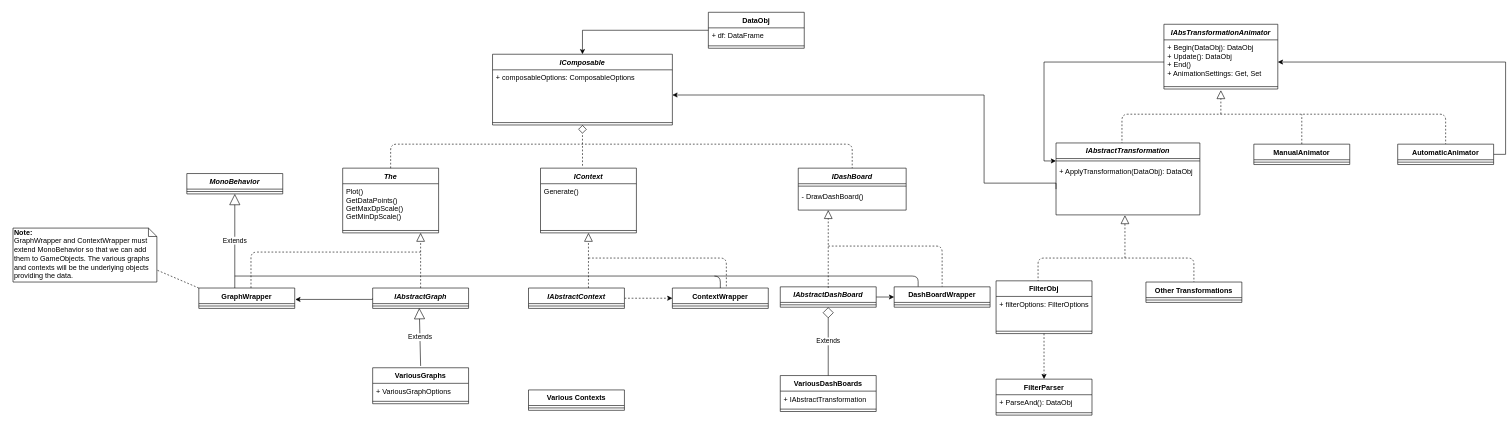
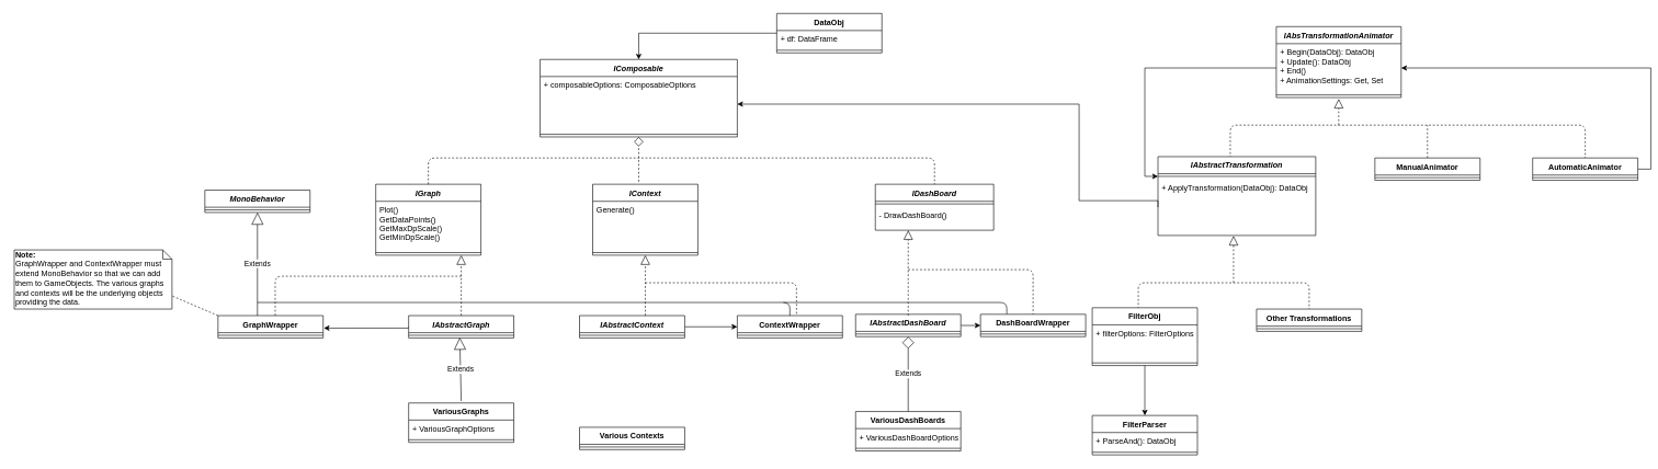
- <mxCell id="35" value="The" style="swimlane;fontStyle=3;align=center;verticalAlign=top;childLayout=stackLayout;horizontal=1;startSize=26;horizontalStack=0;resizeParent=1;resizeParentMax=0;resizeLast=0;collapsible=1;marginBottom=0;" parent="1" vertex="1"><mxGeometry x="570" width="160" height="108" as="geometry" y="280" /></mxCell>
+ <mxCell id="35" value="IGraph" style="swimlane;fontStyle=3;align=center;verticalAlign=top;childLayout=stackLayout;horizontal=1;startSize=26;horizontalStack=0;resizeParent=1;resizeParentMax=0;resizeLast=0;collapsible=1;marginBottom=0;" parent="1" vertex="1"><mxGeometry x="570" width="160" height="108" as="geometry" y="280" /></mxCell>
- <mxCell id="6" style="edgeStyle=orthogonalEdgeStyle;rounded=0;orthogonalLoop=1;jettySize=auto;html=1;exitX=1;exitY=0.5;exitDx=0;exitDy=0;entryX=0;entryY=0.5;entryDx=0;entryDy=0;dashed=1;" parent="1" source="7" target="47" edge="1"><mxGeometry relative="1" as="geometry" /></mxCell>
+ <mxCell id="6" style="edgeStyle=orthogonalEdgeStyle;rounded=0;orthogonalLoop=1;jettySize=auto;html=1;exitX=1;exitY=0.5;exitDx=0;exitDy=0;entryX=0;entryY=0.5;entryDx=0;entryDy=0;" parent="1" source="7" target="47" edge="1"><mxGeometry relative="1" as="geometry" /></mxCell>
- <mxCell id="13" style="edgeStyle=orthogonalEdgeStyle;rounded=0;orthogonalLoop=1;jettySize=auto;html=1;entryX=0.5;entryY=0;entryDx=0;entryDy=0;entryPerimeter=0;dashed=1;" parent="1" source="54" target="59" edge="1"><mxGeometry relative="1" as="geometry"><mxPoint x="1740" y="674" as="targetPoint" /></mxGeometry></mxCell>
+ <mxCell id="13" style="edgeStyle=orthogonalEdgeStyle;rounded=0;orthogonalLoop=1;jettySize=auto;html=1;entryX=0.5;entryY=0;entryDx=0;entryDy=0;entryPerimeter=0;" parent="1" source="54" target="59" edge="1"><mxGeometry relative="1" as="geometry"><mxPoint x="1740" y="674" as="targetPoint" /></mxGeometry></mxCell>
- <mxCell id="78" value="+ IAbstractTransformation" style="text;strokeColor=none;fillColor=none;align=left;verticalAlign=top;spacingLeft=4;spacingRight=4;overflow=hidden;rotatable=0;points=[[0,0.5],[1,0.5]];portConstraint=eastwest;" parent="77" vertex="1"><mxGeometry y="26" width="160" height="26" as="geometry" /></mxCell>
+ <mxCell id="78" value="+ VariousDashBoardOptions" style="text;strokeColor=none;fillColor=none;align=left;verticalAlign=top;spacingLeft=4;spacingRight=4;overflow=hidden;rotatable=0;points=[[0,0.5],[1,0.5]];portConstraint=eastwest;" parent="77" vertex="1"><mxGeometry y="26" width="160" height="26" as="geometry" /></mxCell>
